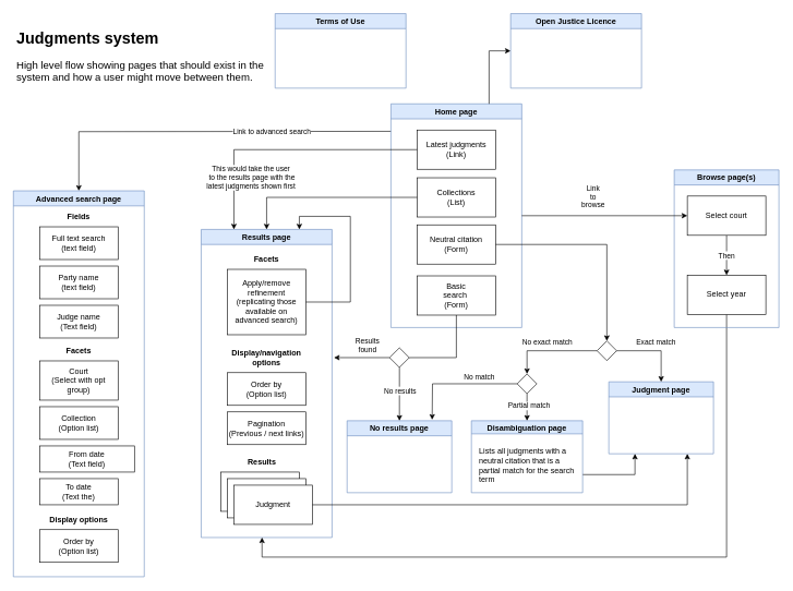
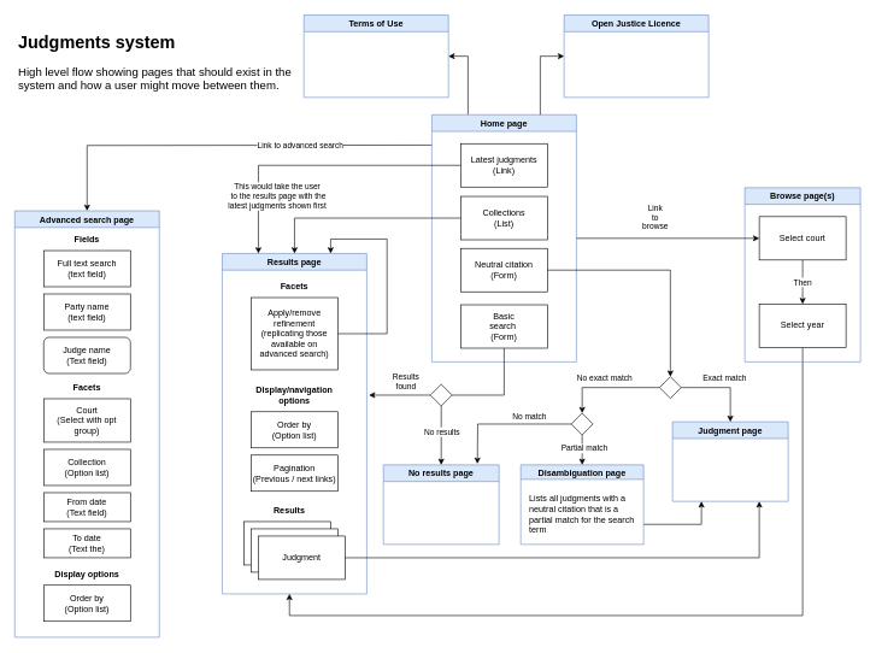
+ <mxCell id="4" value="" style="edgeStyle=orthogonalEdgeStyle;rounded=0;orthogonalLoop=1;jettySize=auto;html=1;entryX=1;entryY=0.5;entryDx=0;entryDy=0;exitX=0.25;exitY=0;exitDx=0;exitDy=0;" parent="1" source="5" target="50" edge="1"><mxGeometry relative="1" as="geometry" /></mxCell>
- <mxCell id="30" value="Judge name&lt;br&gt;(Text field)" style="rounded=0;whiteSpace=wrap;html=1;" parent="25" vertex="1"><mxGeometry x="40" y="175" width="120" height="50" as="geometry" /></mxCell>
+ <mxCell id="30" value="Judge name&lt;br&gt;(Text field)" style="whiteSpace=wrap;html=1;rounded=1;" parent="25" vertex="1"><mxGeometry x="40" y="175" width="120" height="50" as="geometry" /></mxCell>
- <mxCell id="31" value="From date&lt;br&gt;(Text field)" style="rounded=0;whiteSpace=wrap;html=1;" parent="25" vertex="1"><mxGeometry x="40" y="390" width="145" height="40" as="geometry" /></mxCell>
+ <mxCell id="31" value="From date&lt;br&gt;(Text field)" style="rounded=0;whiteSpace=wrap;html=1;" parent="25" vertex="1"><mxGeometry x="40" y="390" width="120" height="40" as="geometry" /></mxCell>
